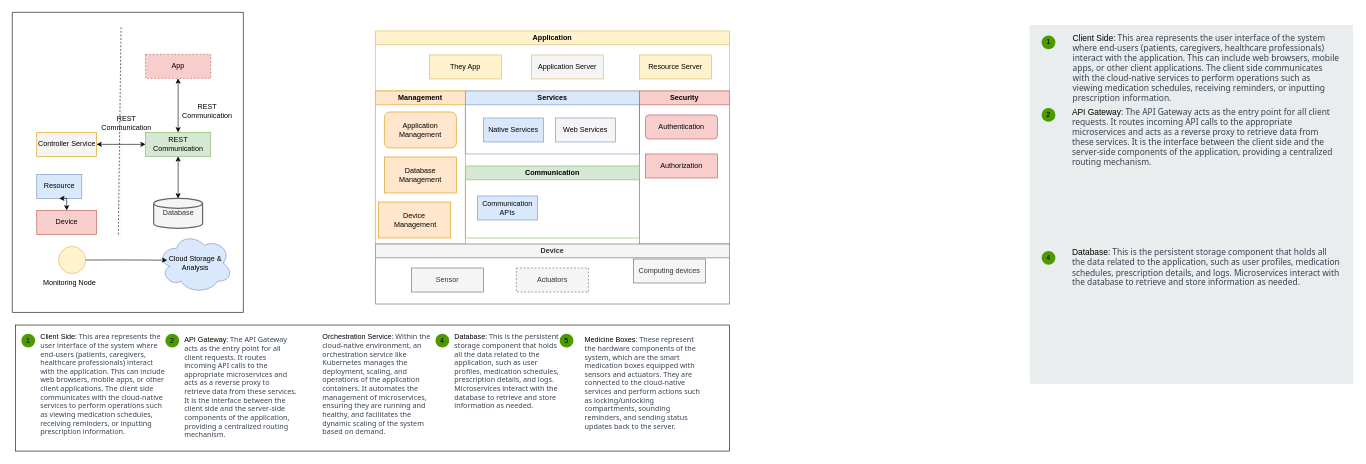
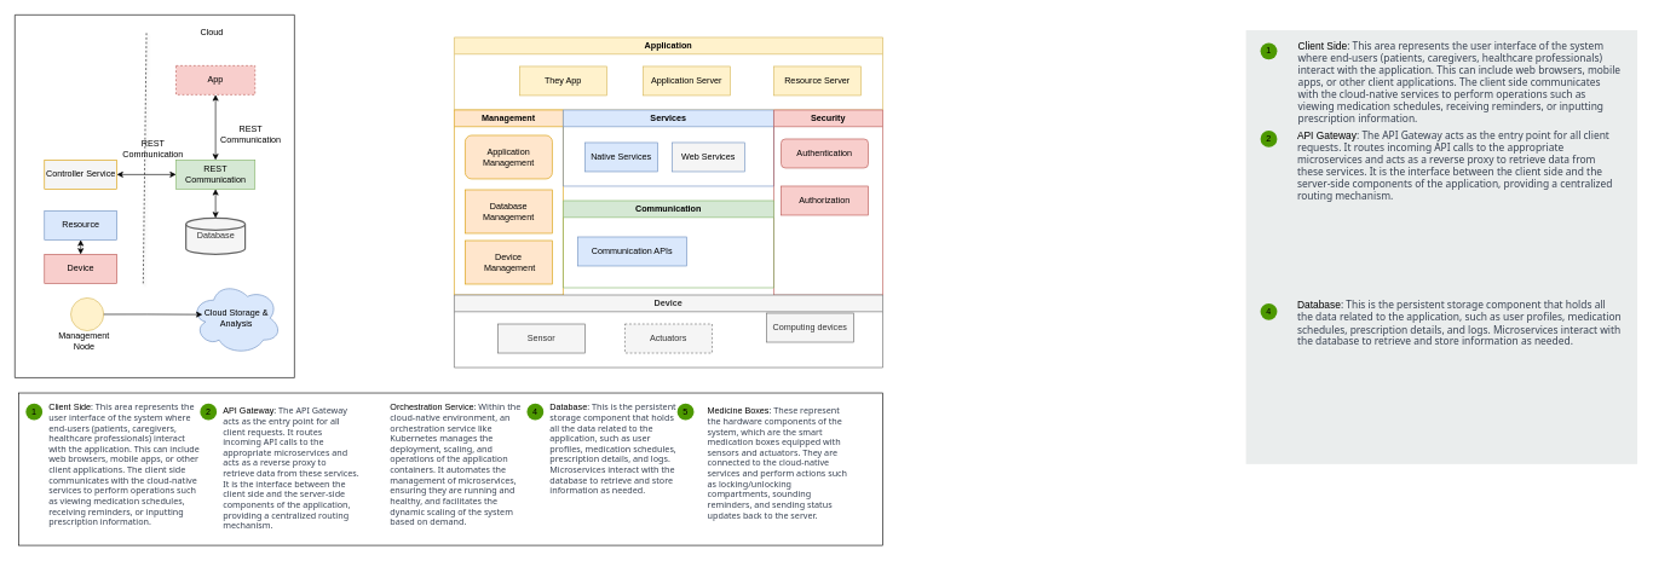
+ <mxCell id="37" value="Cloud" style="text;html=1;align=center;verticalAlign=middle;whiteSpace=wrap;rounded=0;" parent="23" vertex="1"><mxGeometry x="226.471" y="10" width="90.588" height="30" as="geometry" /></mxCell>
- <mxCell id="5" value="Application Server" style="rounded=0;whiteSpace=wrap;html=1;fillColor=#f5f5f5;strokeColor=#d6b656;" parent="3" vertex="1"><mxGeometry x="260" y="40" width="120" height="40" as="geometry" /></mxCell>
+ <mxCell id="5" value="Application Server" style="rounded=0;whiteSpace=wrap;html=1;fillColor=#fff2cc;strokeColor=#d6b656;" parent="3" vertex="1"><mxGeometry x="260" y="40" width="120" height="40" as="geometry" /></mxCell>
- <mxCell id="32" value="Resource" style="rounded=0;whiteSpace=wrap;html=1;fillColor=#dae8fc;strokeColor=#6c8ebf;" parent="23" vertex="1"><mxGeometry x="40.765" y="270" width="75" height="40" as="geometry" /></mxCell>
+ <mxCell id="32" value="Resource" style="rounded=0;whiteSpace=wrap;html=1;fillColor=#dae8fc;strokeColor=#6c8ebf;" parent="23" vertex="1"><mxGeometry x="40.765" y="270" width="99.647" height="40" as="geometry" /></mxCell>
- <mxCell id="18" value="Communication APIs" style="rounded=0;whiteSpace=wrap;html=1;fillColor=#dae8fc;strokeColor=#6c8ebf;" parent="17" vertex="1"><mxGeometry x="20" y="50" width="100" height="40" as="geometry" /></mxCell>
+ <mxCell id="18" value="Communication APIs" style="rounded=0;whiteSpace=wrap;html=1;fillColor=#dae8fc;strokeColor=#6c8ebf;" parent="17" vertex="1"><mxGeometry x="20" y="50" width="150" height="40" as="geometry" /></mxCell>
- <mxCell id="28" value="Database" style="strokeWidth=2;html=1;shape=mxgraph.flowchart.database;whiteSpace=wrap;fillColor=#f5f5f5;fontColor=#333333;strokeColor=#666666;" parent="23" vertex="1"><mxGeometry x="235.529" y="310" width="81.529" height="50" as="geometry" /></mxCell>
+ <mxCell id="28" value="Database" style="strokeWidth=2;html=1;shape=mxgraph.flowchart.database;whiteSpace=wrap;fillColor=#f5f5f5;fontColor=#333333;strokeColor=#666666;" parent="23" vertex="1"><mxGeometry x="235.529" y="280" width="81.529" height="50" as="geometry" /></mxCell>
- <mxCell id="8" value="Device&lt;br&gt;&amp;nbsp;Management" style="rounded=0;whiteSpace=wrap;html=1;fillColor=#ffe6cc;strokeColor=#d79b00;" parent="7" vertex="1"><mxGeometry x="5" y="185" width="120" height="60" as="geometry" /></mxCell>
+ <mxCell id="8" value="Device&lt;br&gt;&amp;nbsp;Management" style="rounded=0;whiteSpace=wrap;html=1;fillColor=#ffe6cc;strokeColor=#d79b00;" parent="7" vertex="1"><mxGeometry x="15" y="180" width="120" height="60" as="geometry" /></mxCell>
- <mxCell id="35" value="Monitoring Node" style="text;html=1;align=center;verticalAlign=middle;whiteSpace=wrap;rounded=0;" parent="23" vertex="1"><mxGeometry x="49.824" y="435" width="90.588" height="30" as="geometry" /></mxCell>
+ <mxCell id="35" value="Management Node" style="text;html=1;align=center;verticalAlign=middle;whiteSpace=wrap;rounded=0;" parent="23" vertex="1"><mxGeometry x="49.824" y="435" width="90.588" height="30" as="geometry" /></mxCell>
